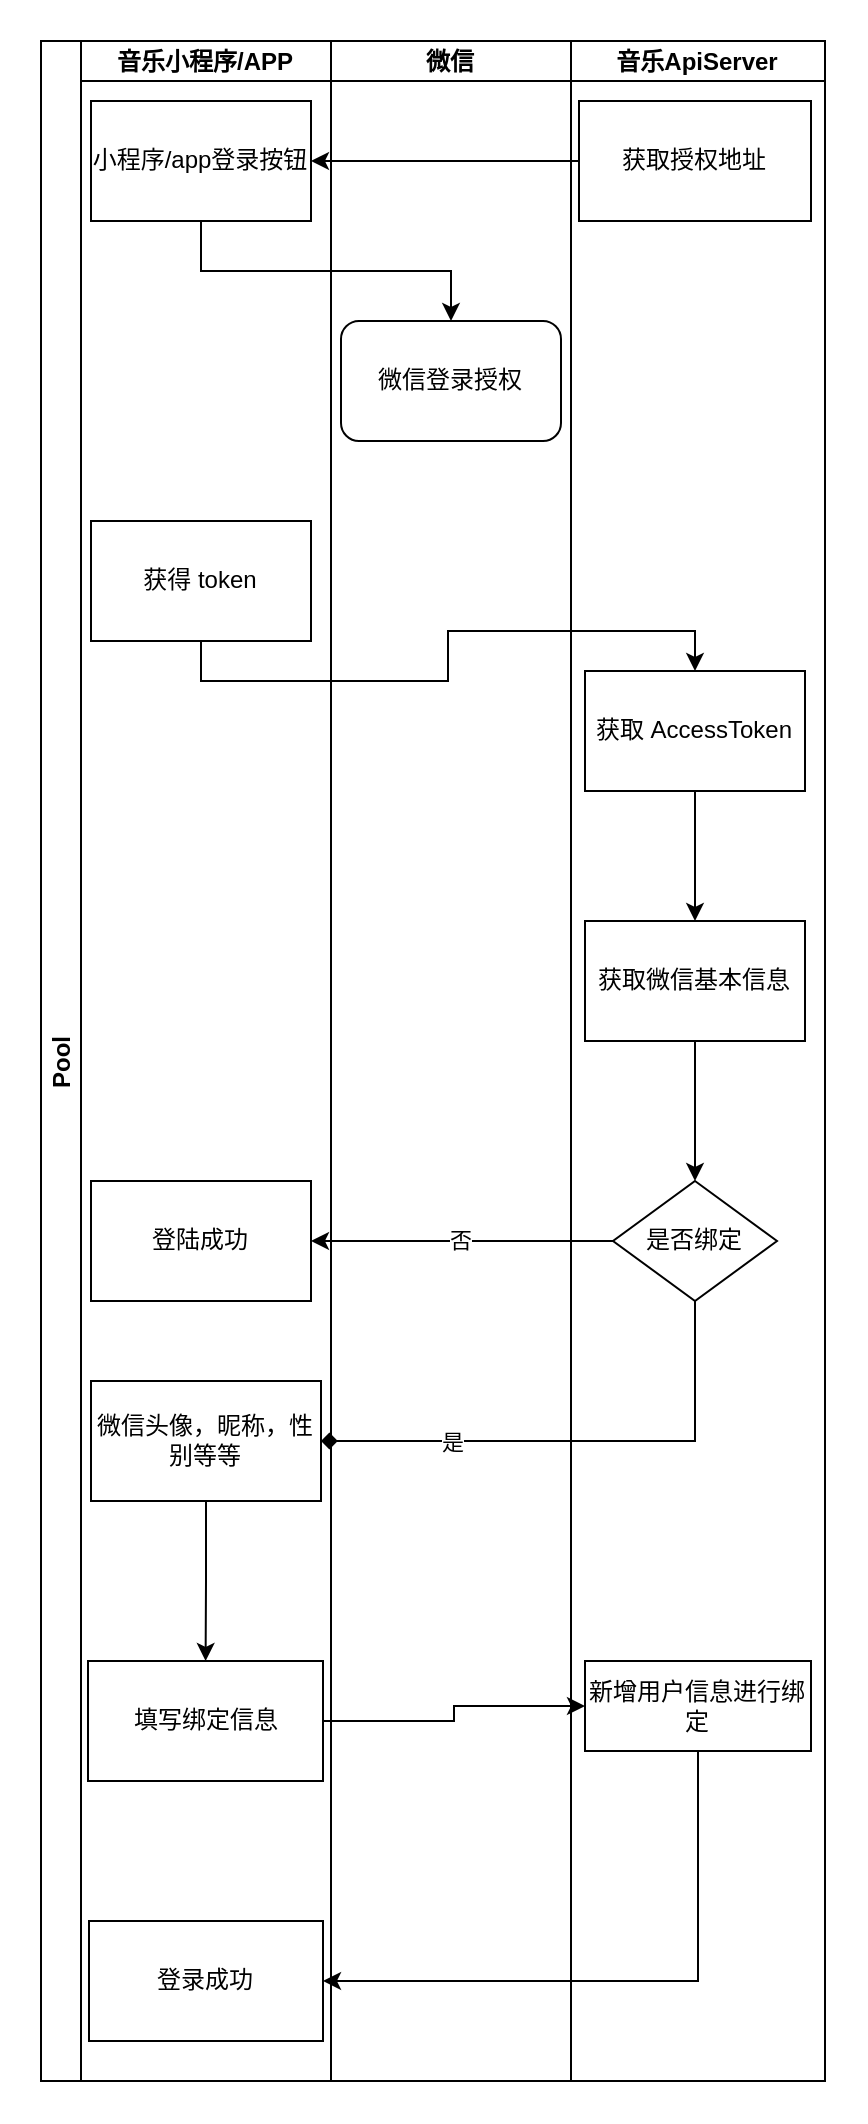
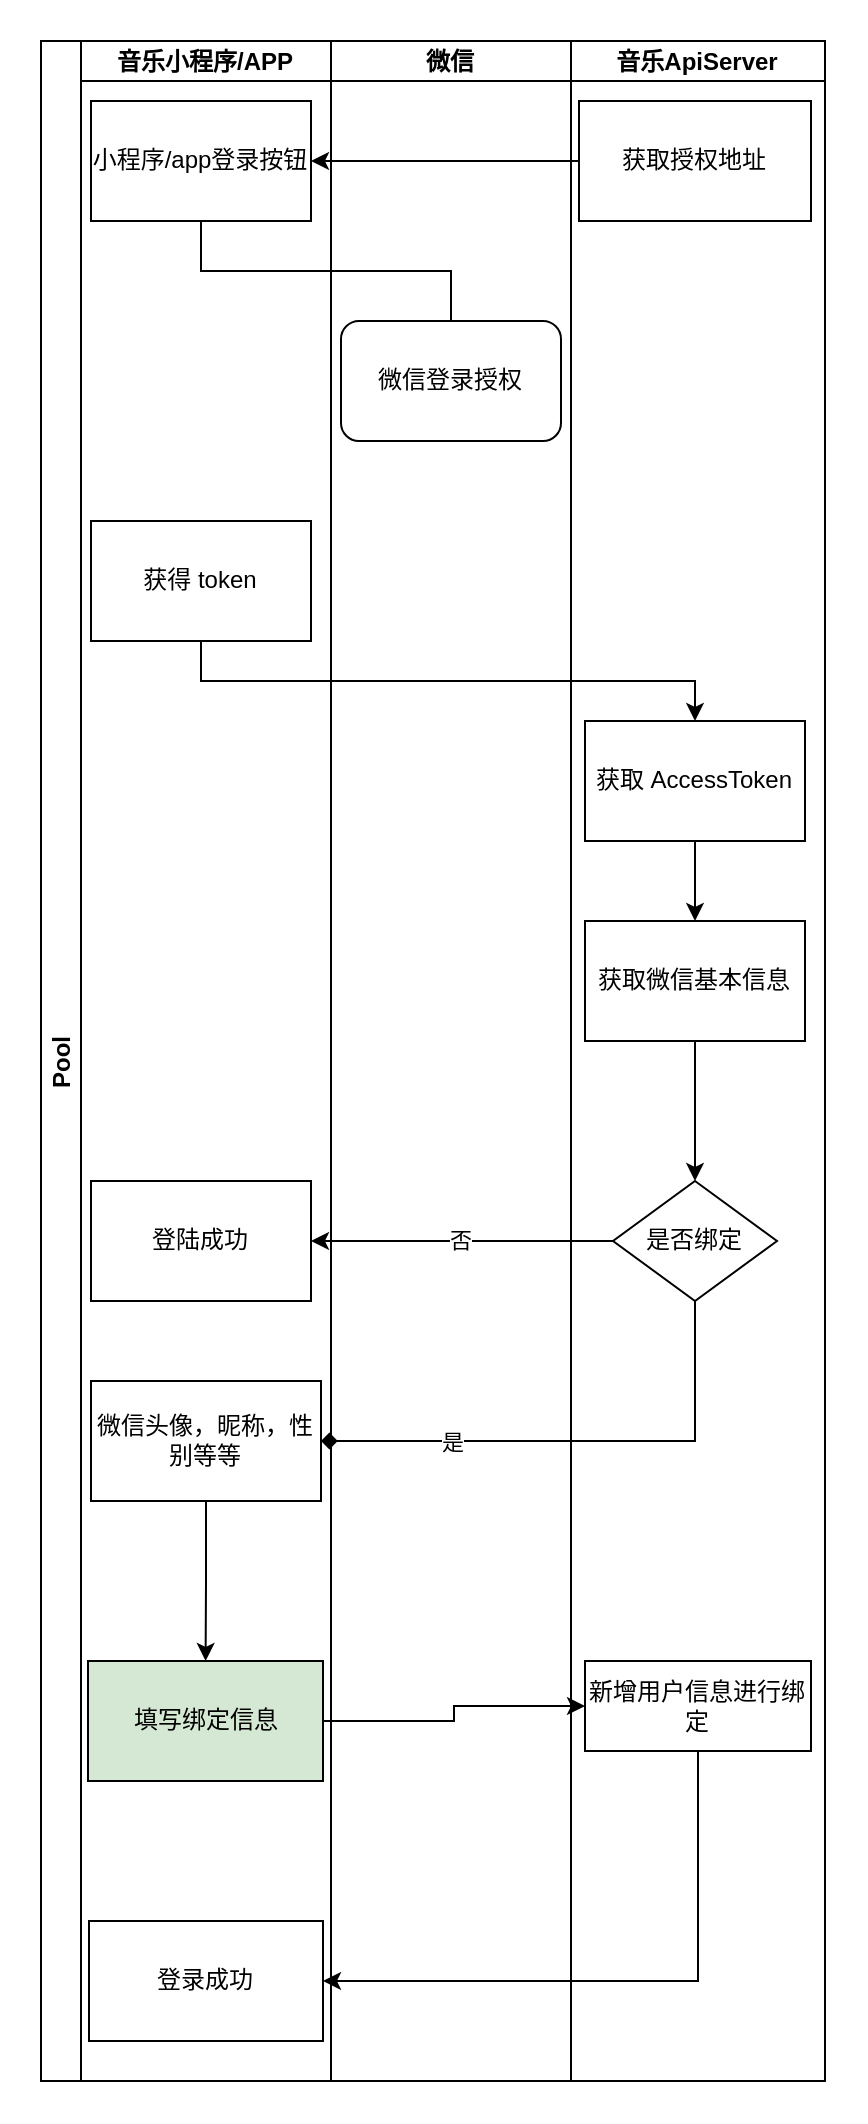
- <mxCell id="14" style="edgeStyle=orthogonalEdgeStyle;rounded=0;orthogonalLoop=1;jettySize=auto;html=1;exitX=0.5;exitY=1;exitDx=0;exitDy=0;entryX=0.5;entryY=0;entryDx=0;entryDy=0;" parent="2" source="4" target="12" edge="1"><mxGeometry relative="1" as="geometry"><mxPoint x="80" y="110" as="targetPoint" /></mxGeometry></mxCell>
+ <mxCell id="14" style="edgeStyle=orthogonalEdgeStyle;rounded=0;orthogonalLoop=1;jettySize=auto;html=1;exitX=0.5;exitY=1;exitDx=0;exitDy=0;entryX=0.5;entryY=0;entryDx=0;entryDy=0;endArrow=none;" parent="2" source="4" target="12" edge="1"><mxGeometry relative="1" as="geometry"><mxPoint x="80" y="110" as="targetPoint" /></mxGeometry></mxCell>
- <mxCell id="18" value="获取 AccessToken" style="whiteSpace=wrap;html=1;rounded=0;" parent="15" vertex="1"><mxGeometry x="7" y="315" width="110" height="60" as="geometry" /></mxCell>
+ <mxCell id="18" value="获取 AccessToken" style="whiteSpace=wrap;html=1;rounded=0;" parent="15" vertex="1"><mxGeometry x="7" y="340" width="110" height="60" as="geometry" /></mxCell>
- <mxCell id="9" value="填写绑定信息" style="whiteSpace=wrap;html=1;rounded=0;" parent="3" vertex="1"><mxGeometry x="3.5" y="810" width="117.5" height="60" as="geometry" /></mxCell>
+ <mxCell id="9" value="填写绑定信息" style="whiteSpace=wrap;html=1;rounded=0;fillColor=#d5e8d4;" parent="3" vertex="1"><mxGeometry x="3.5" y="810" width="117.5" height="60" as="geometry" /></mxCell>
